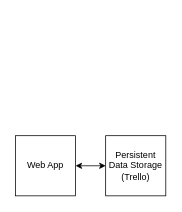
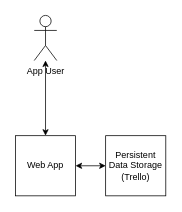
+ <mxCell id="2" value="App User" style="shape=umlActor;verticalLabelPosition=bottom;verticalAlign=top;html=1;outlineConnect=0;" vertex="1" parent="1"><mxGeometry x="45" y="20" width="30" height="60" as="geometry" /></mxCell>
+ <mxCell id="6" value="" style="endArrow=classic;startArrow=classic;html=1;rounded=0;exitX=0.5;exitY=0;exitDx=0;exitDy=0;" edge="1" parent="1" source="3" target="2"><mxGeometry width="50" height="50" relative="1" as="geometry"><mxPoint x="175" y="170" as="sourcePoint" /><mxPoint x="225" y="120" as="targetPoint" /></mxGeometry></mxCell>
